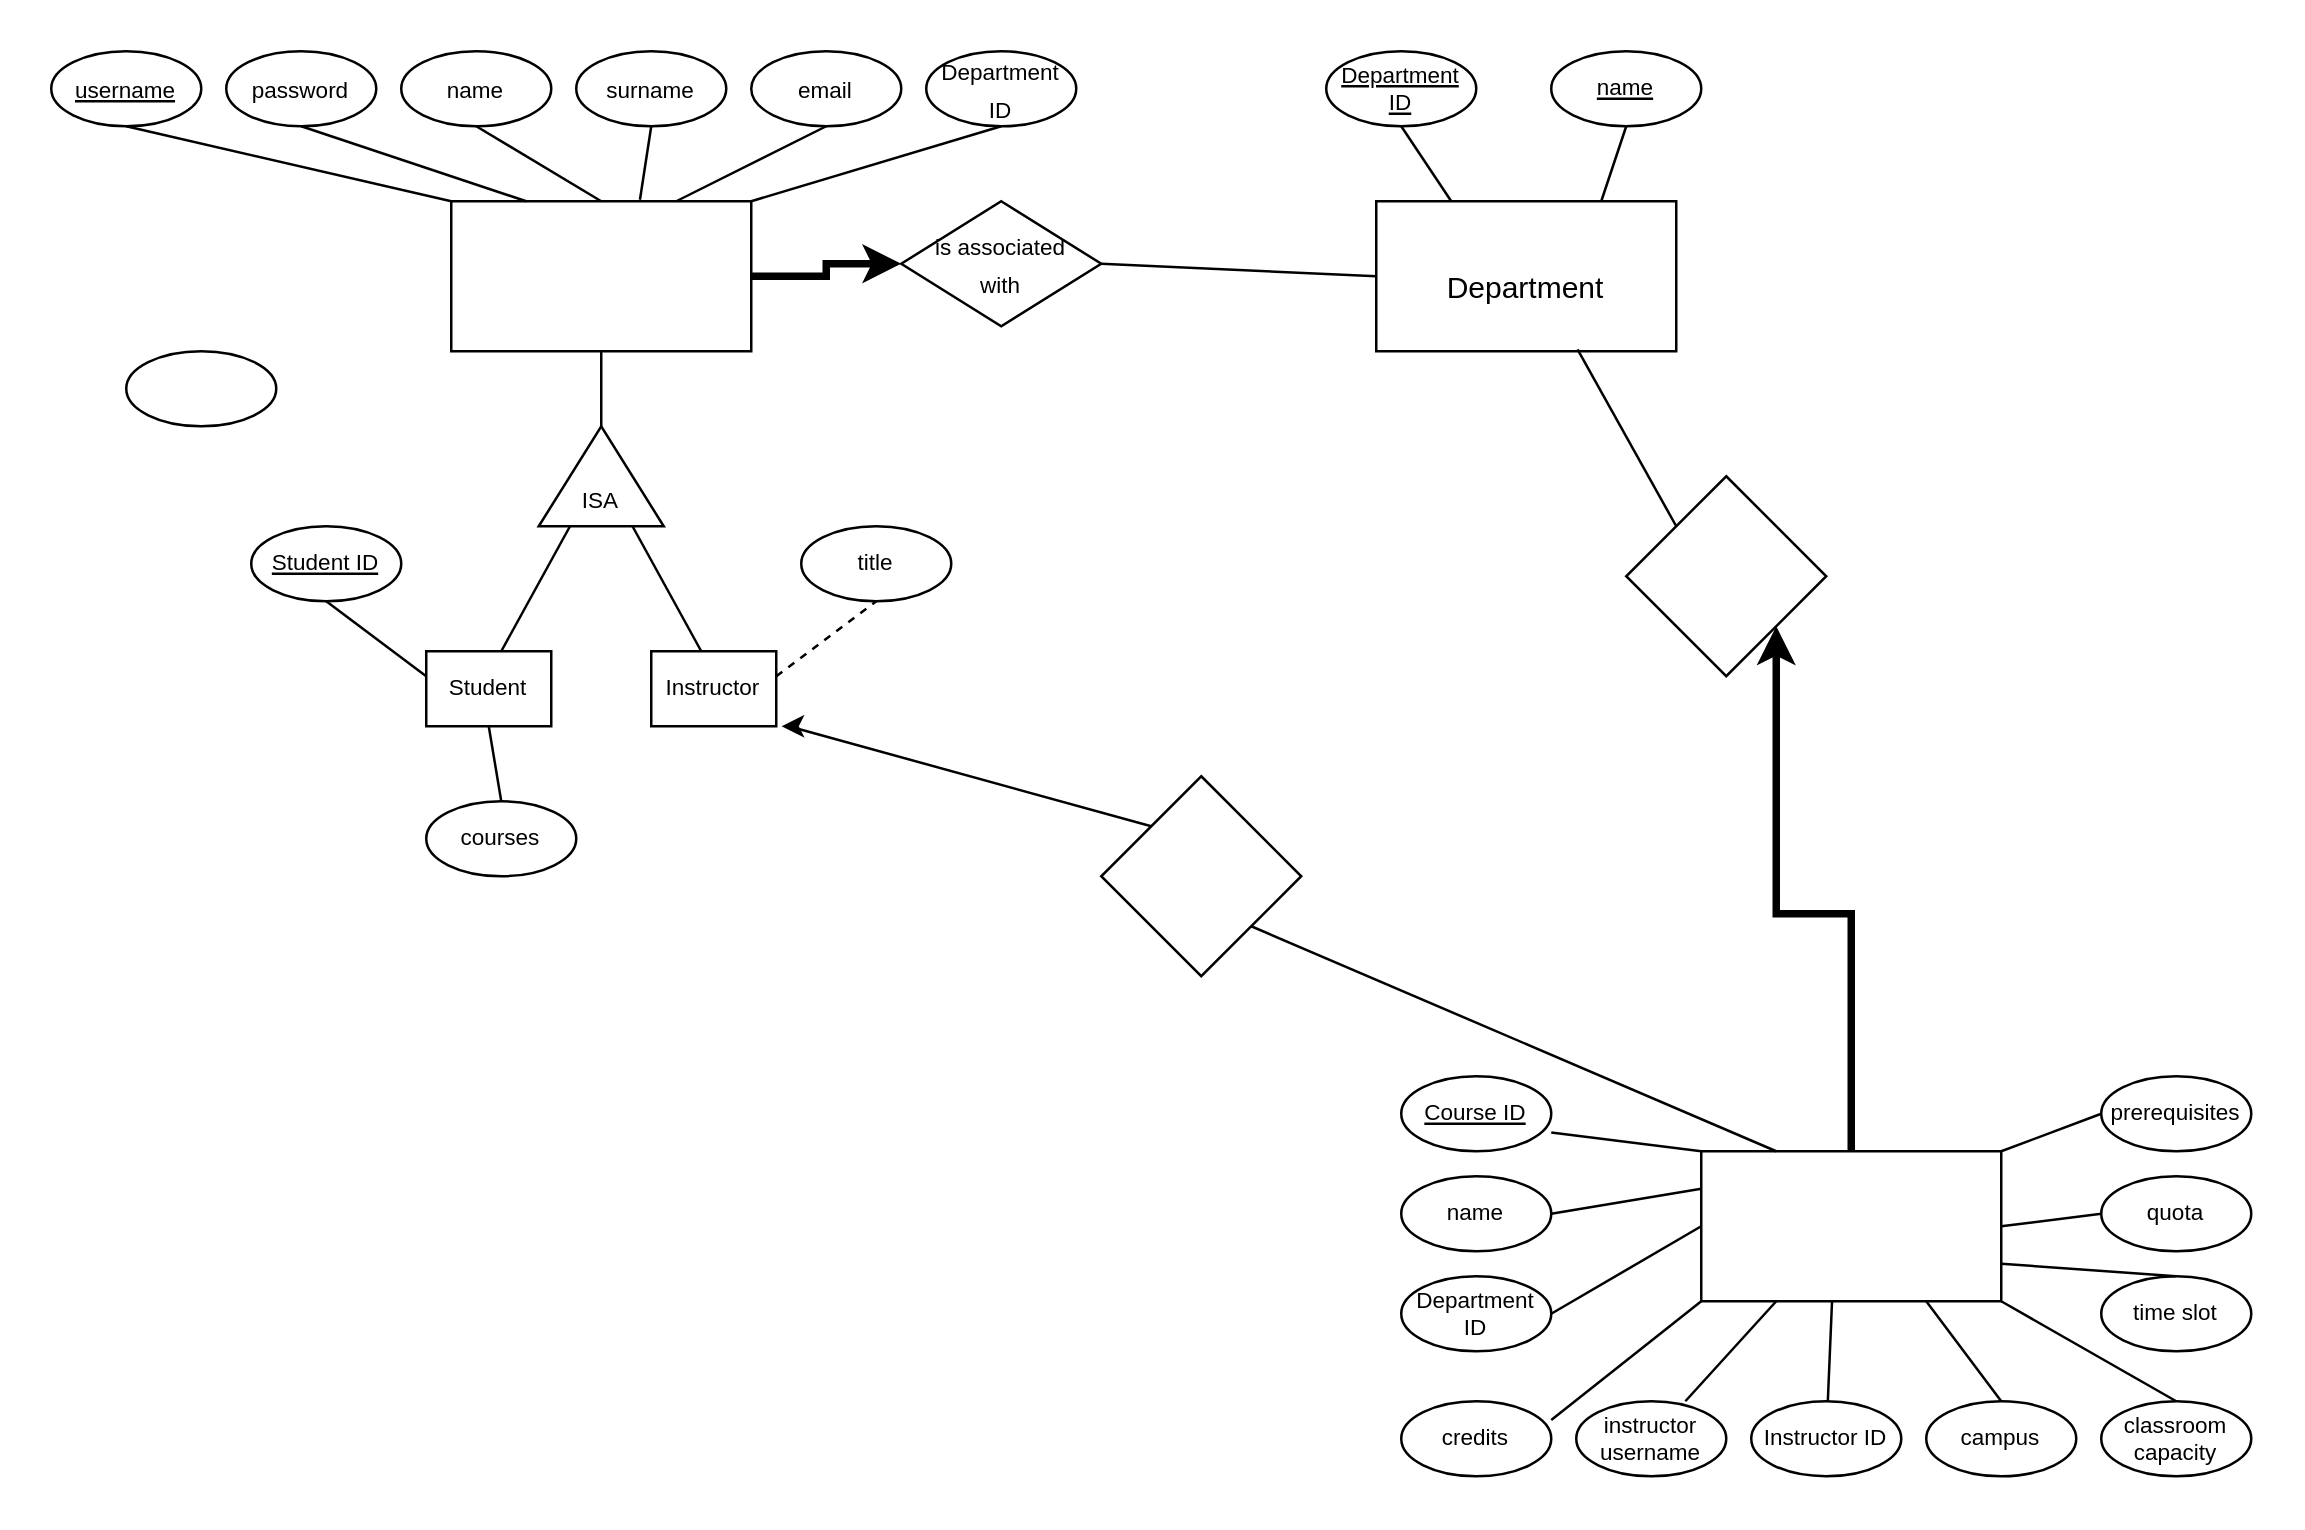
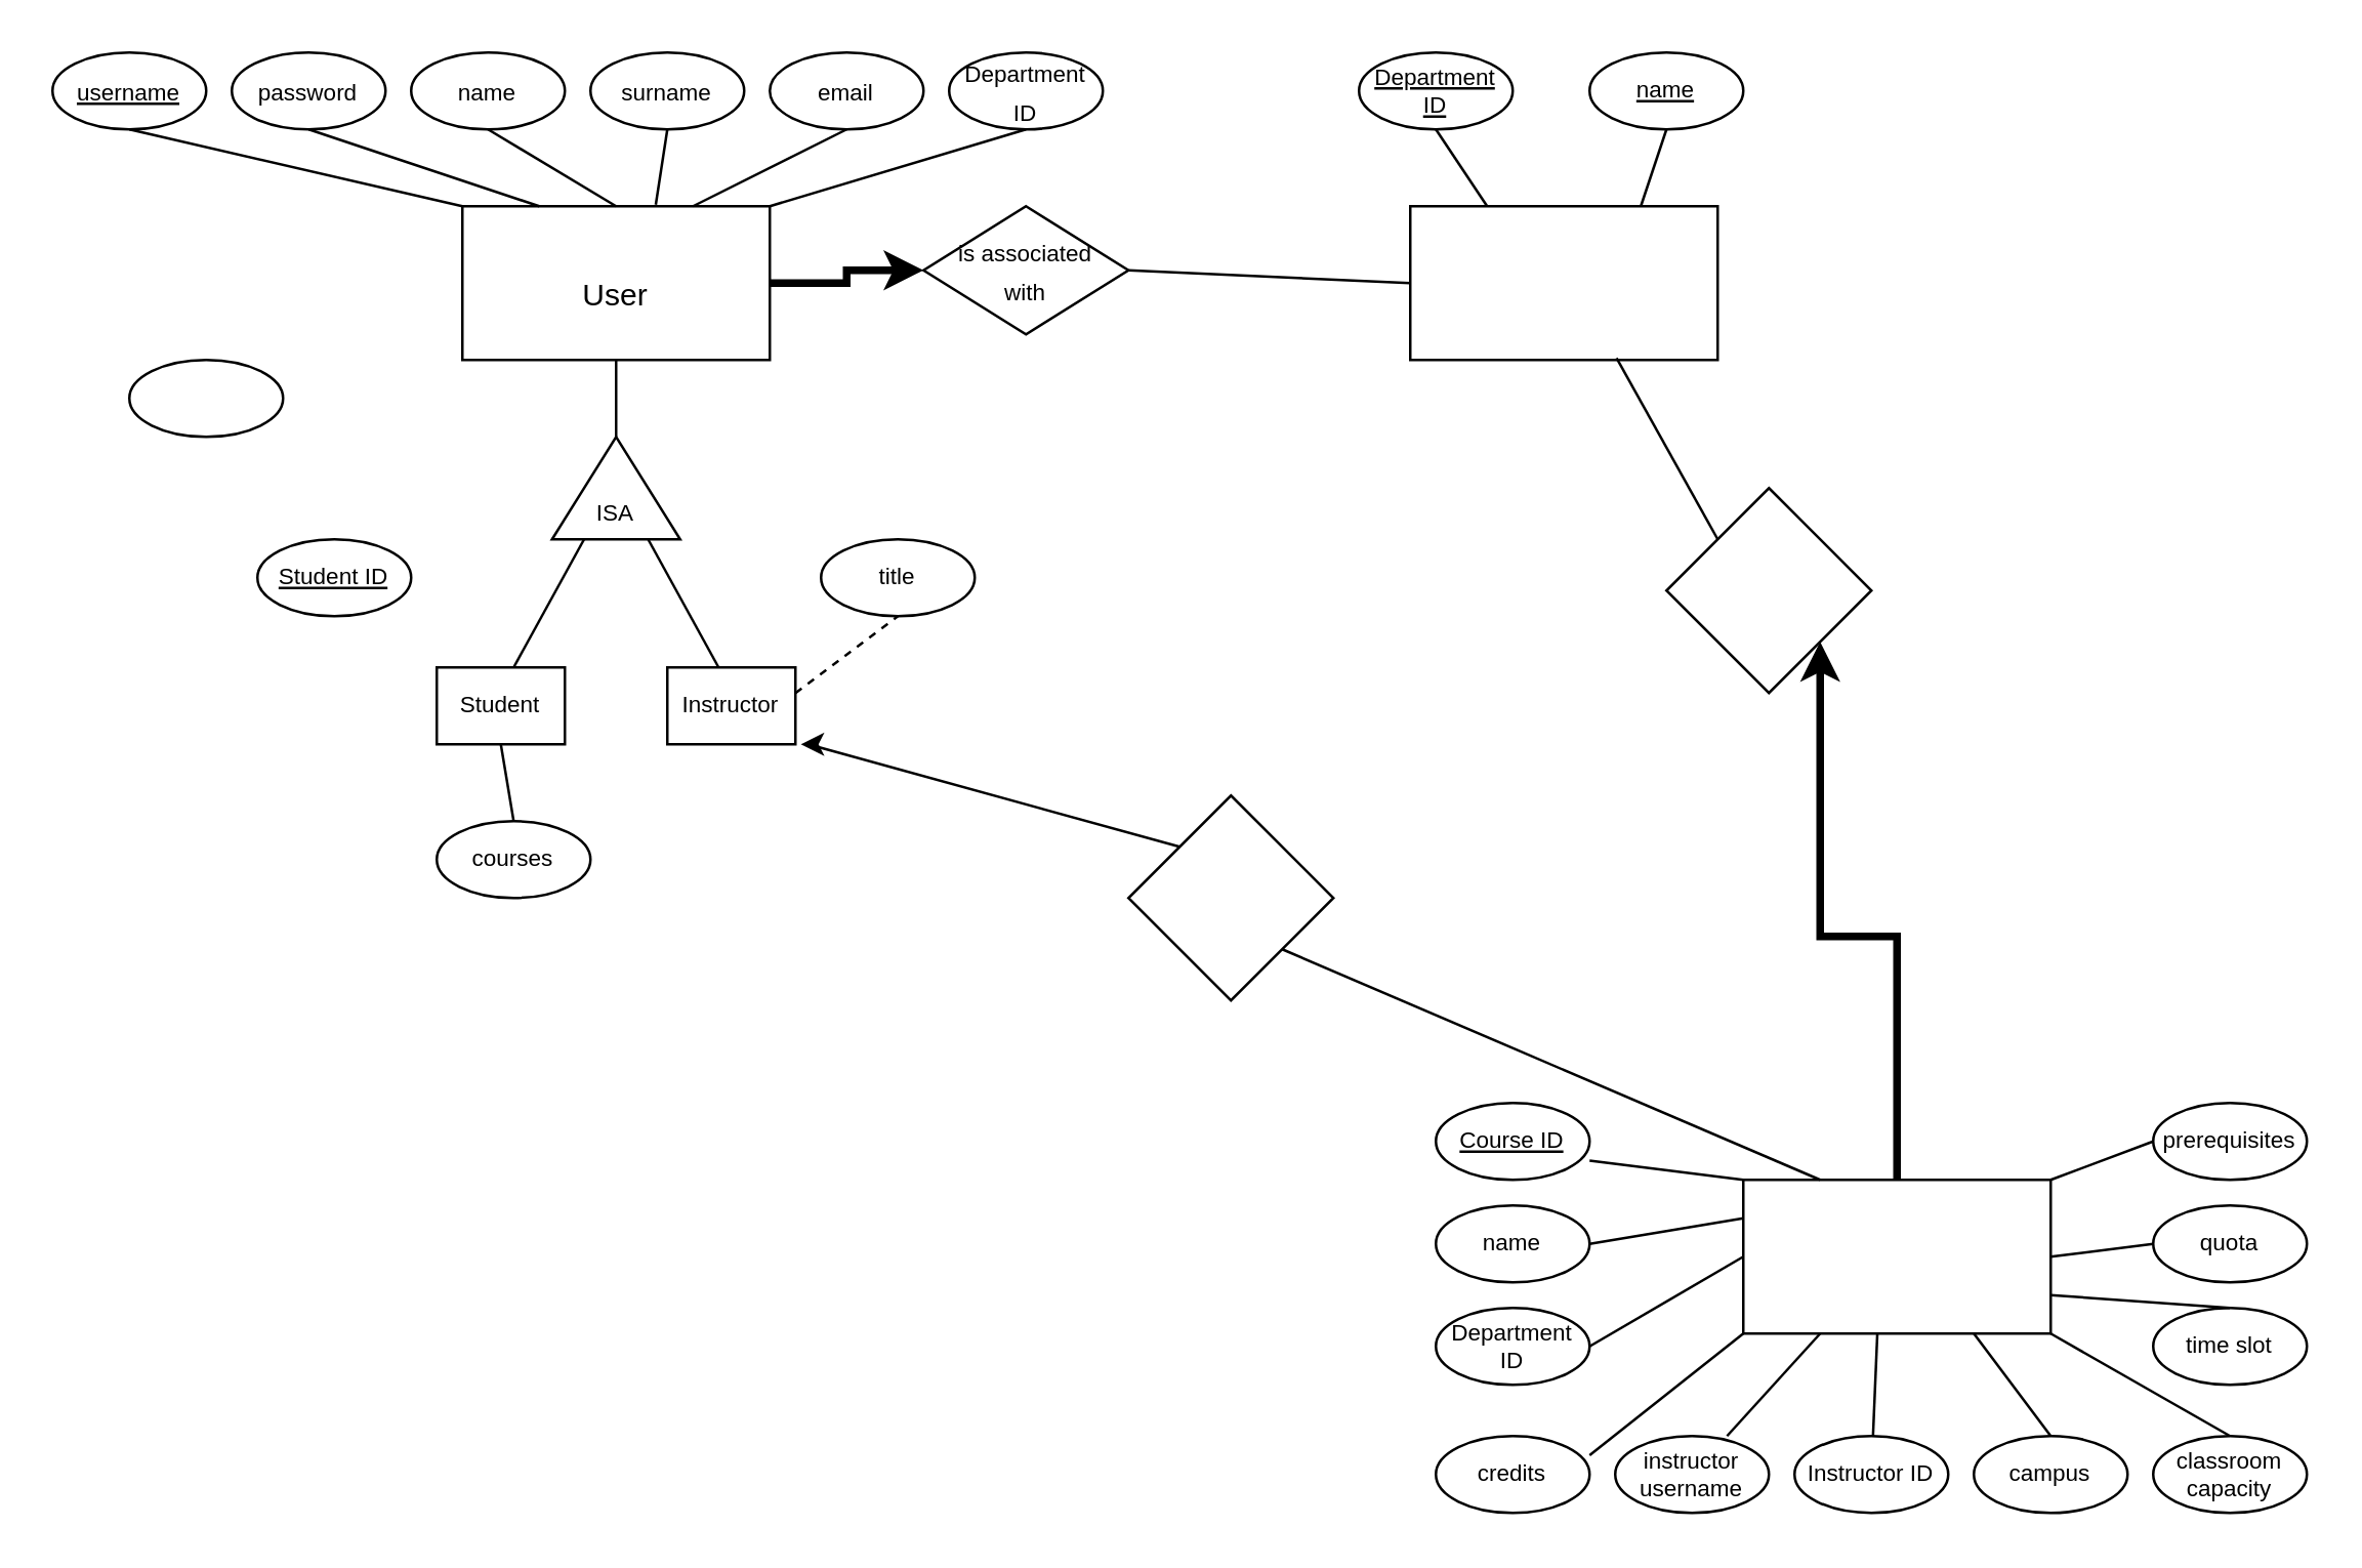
+ <mxCell id="19" value="User" style="text;html=1;strokeColor=none;fillColor=none;align=center;verticalAlign=middle;whiteSpace=wrap;rounded=0;" parent="1" vertex="1"><mxGeometry x="210" y="100" width="60" height="30" as="geometry" /></mxCell>
- <mxCell id="40" value="Department" style="text;html=1;strokeColor=none;fillColor=none;align=center;verticalAlign=middle;whiteSpace=wrap;rounded=0;" parent="1" vertex="1"><mxGeometry x="580" y="100" width="60" height="30" as="geometry" /></mxCell>
- <mxCell id="37" value="" style="endArrow=none;html=1;rounded=0;fontFamily=Helvetica;fontSize=9;entryX=0.5;entryY=1;entryDx=0;entryDy=0;exitX=0.083;exitY=0.333;exitDx=0;exitDy=0;exitPerimeter=0;" parent="1" source="30" target="36" edge="1"><mxGeometry width="50" height="50" relative="1" as="geometry"><mxPoint x="210" y="270" as="sourcePoint" /><mxPoint x="237.5" y="220" as="targetPoint" /></mxGeometry></mxCell>
